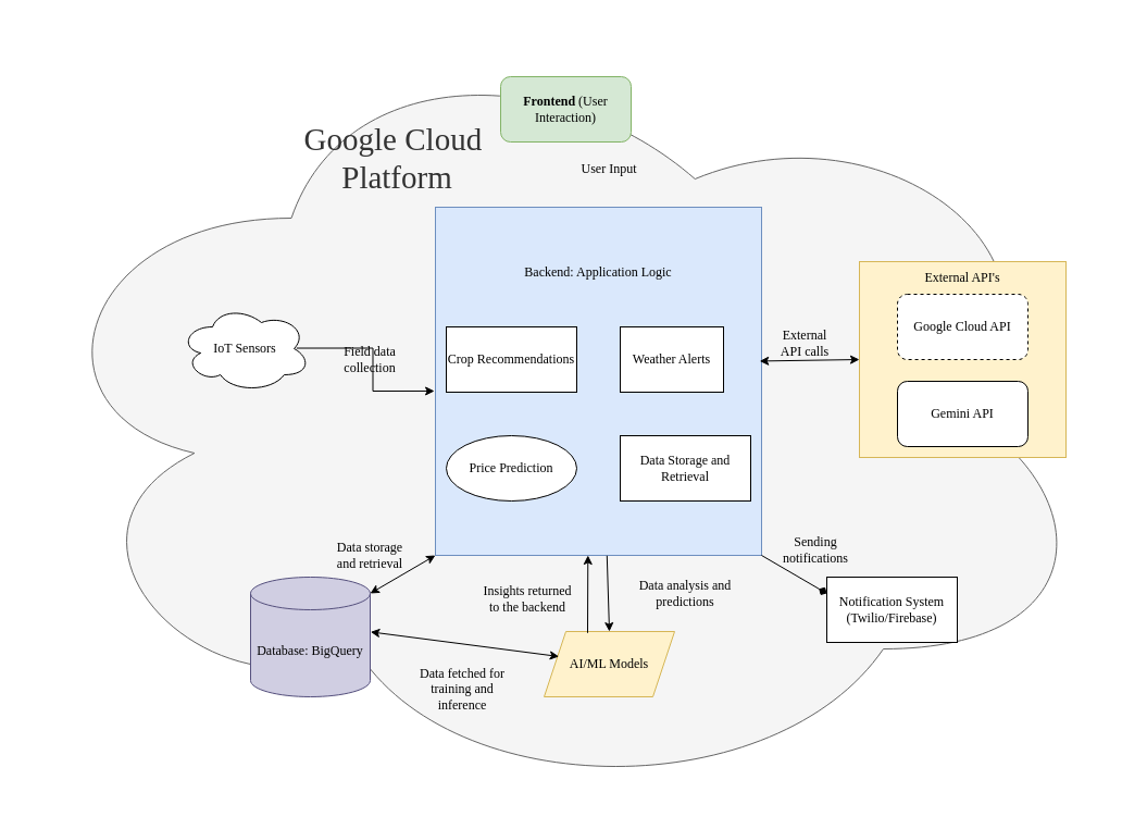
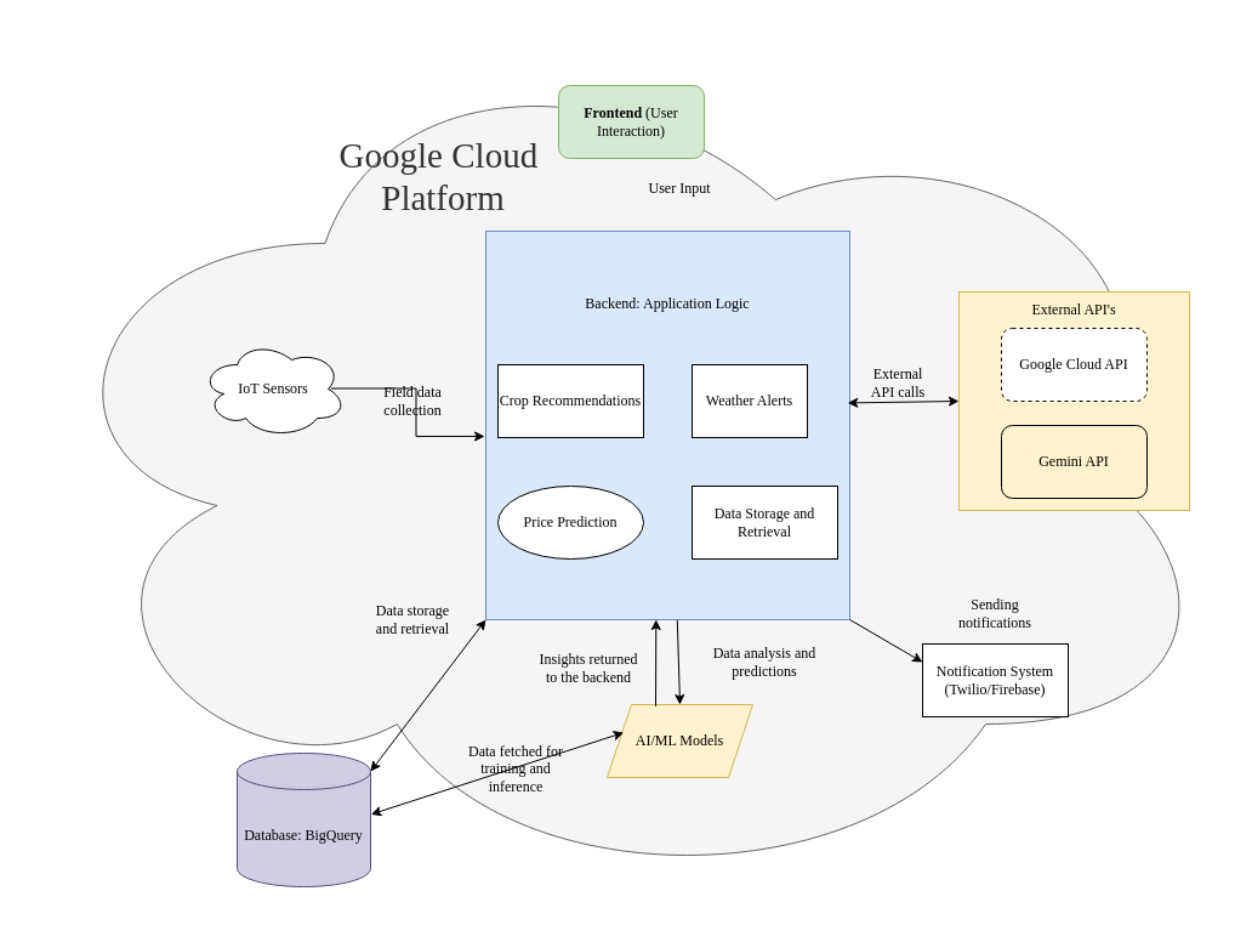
- <mxCell id="19" value="Gemini API" style="rounded=1;whiteSpace=wrap;html=1;fontFamily=Times New Roman;" parent="1" vertex="1"><mxGeometry x="825" y="350" width="120" height="60" as="geometry" /></mxCell>
+ <mxCell id="19" value="Gemini API" style="rounded=1;whiteSpace=wrap;html=1;fontFamily=Times New Roman;fillColor=#fff2cc;" parent="1" vertex="1"><mxGeometry x="825" y="350" width="120" height="60" as="geometry" /></mxCell>
- <mxCell id="24" value="Sending notifications" style="text;html=1;align=center;verticalAlign=middle;whiteSpace=wrap;rounded=0;fontFamily=Times New Roman;" parent="1" vertex="1"><mxGeometry x="720" y="490" width="60" height="30" as="geometry" /></mxCell>
+ <mxCell id="24" value="Sending notifications" style="text;html=1;align=center;verticalAlign=middle;whiteSpace=wrap;rounded=0;fontFamily=Times New Roman;" parent="1" vertex="1"><mxGeometry x="790" y="490" width="60" height="30" as="geometry" /></mxCell>
- <mxCell id="14" value="" style="endArrow=diamond;html=1;rounded=0;entryX=0;entryY=0.25;entryDx=0;entryDy=0;exitX=1;exitY=1;exitDx=0;exitDy=0;" parent="1" source="3" target="13" edge="1"><mxGeometry width="50" height="50" relative="1" as="geometry"><mxPoint x="670" y="550" as="sourcePoint" /><mxPoint x="720" y="500" as="targetPoint" /></mxGeometry></mxCell>
+ <mxCell id="14" value="" style="endArrow=classic;html=1;rounded=0;entryX=0;entryY=0.25;entryDx=0;entryDy=0;exitX=1;exitY=1;exitDx=0;exitDy=0;" parent="1" source="3" target="13" edge="1"><mxGeometry width="50" height="50" relative="1" as="geometry"><mxPoint x="670" y="550" as="sourcePoint" /><mxPoint x="720" y="500" as="targetPoint" /></mxGeometry></mxCell>
- <mxCell id="12" value="Database: BigQuery" style="shape=cylinder3;whiteSpace=wrap;html=1;boundedLbl=1;backgroundOutline=1;size=15;fontFamily=Times New Roman;fillColor=#d0cee2;strokeColor=#56517e;" parent="1" vertex="1"><mxGeometry x="230" y="530" width="110" height="110" as="geometry" /></mxCell>
+ <mxCell id="12" value="Database: BigQuery" style="shape=cylinder3;whiteSpace=wrap;html=1;boundedLbl=1;backgroundOutline=1;size=15;fontFamily=Times New Roman;fillColor=#d0cee2;strokeColor=#56517e;" parent="1" vertex="1"><mxGeometry x="195" y="620" width="110" height="110" as="geometry" /></mxCell>
